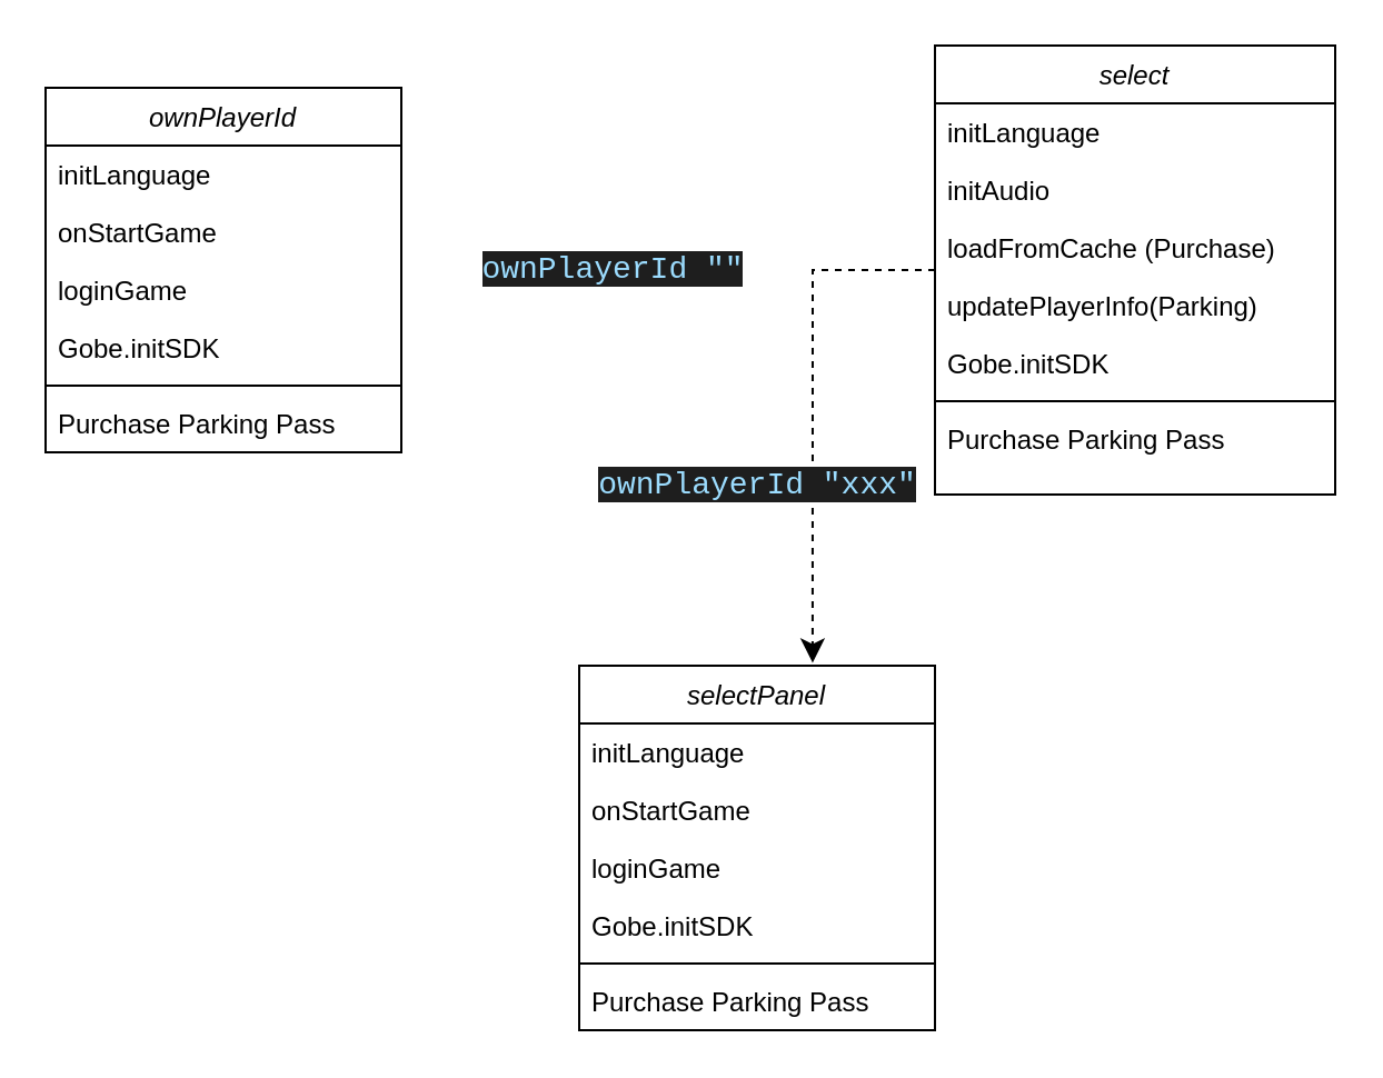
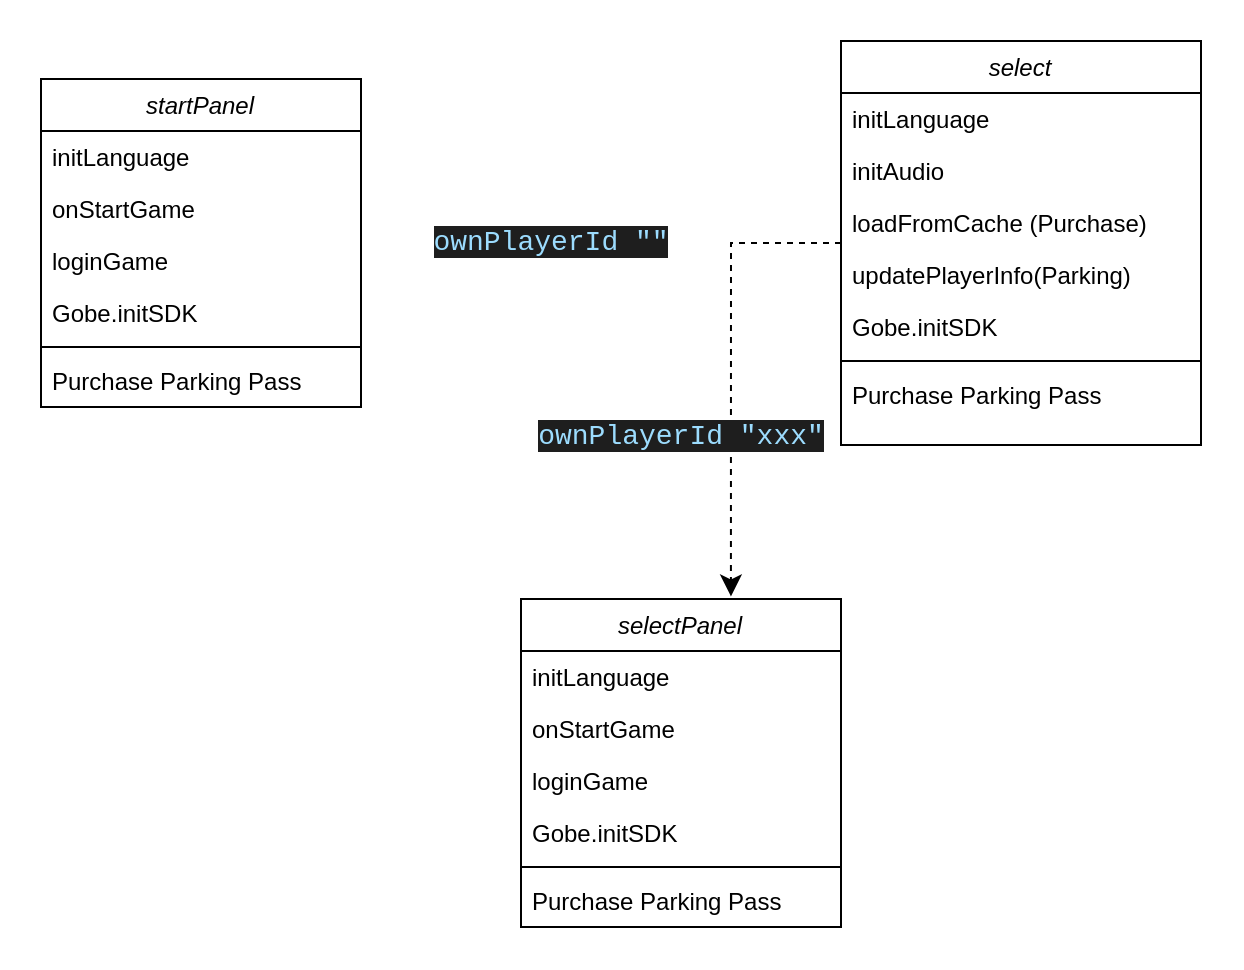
- <mxCell id="2" value="ownPlayerId" style="swimlane;fontStyle=2;align=center;verticalAlign=top;childLayout=stackLayout;horizontal=1;startSize=26;horizontalStack=0;resizeParent=1;resizeLast=0;collapsible=1;marginBottom=0;rounded=0;shadow=0;strokeWidth=1;" vertex="1" parent="1"><mxGeometry x="20" y="39" width="160" height="164" as="geometry"><mxRectangle x="230" y="140" width="160" height="26" as="alternateBounds" /></mxGeometry></mxCell>
+ <mxCell id="2" value="startPanel" style="swimlane;fontStyle=2;align=center;verticalAlign=top;childLayout=stackLayout;horizontal=1;startSize=26;horizontalStack=0;resizeParent=1;resizeLast=0;collapsible=1;marginBottom=0;rounded=0;shadow=0;strokeWidth=1;" vertex="1" parent="1"><mxGeometry x="20" y="39" width="160" height="164" as="geometry"><mxRectangle x="230" y="140" width="160" height="26" as="alternateBounds" /></mxGeometry></mxCell>
